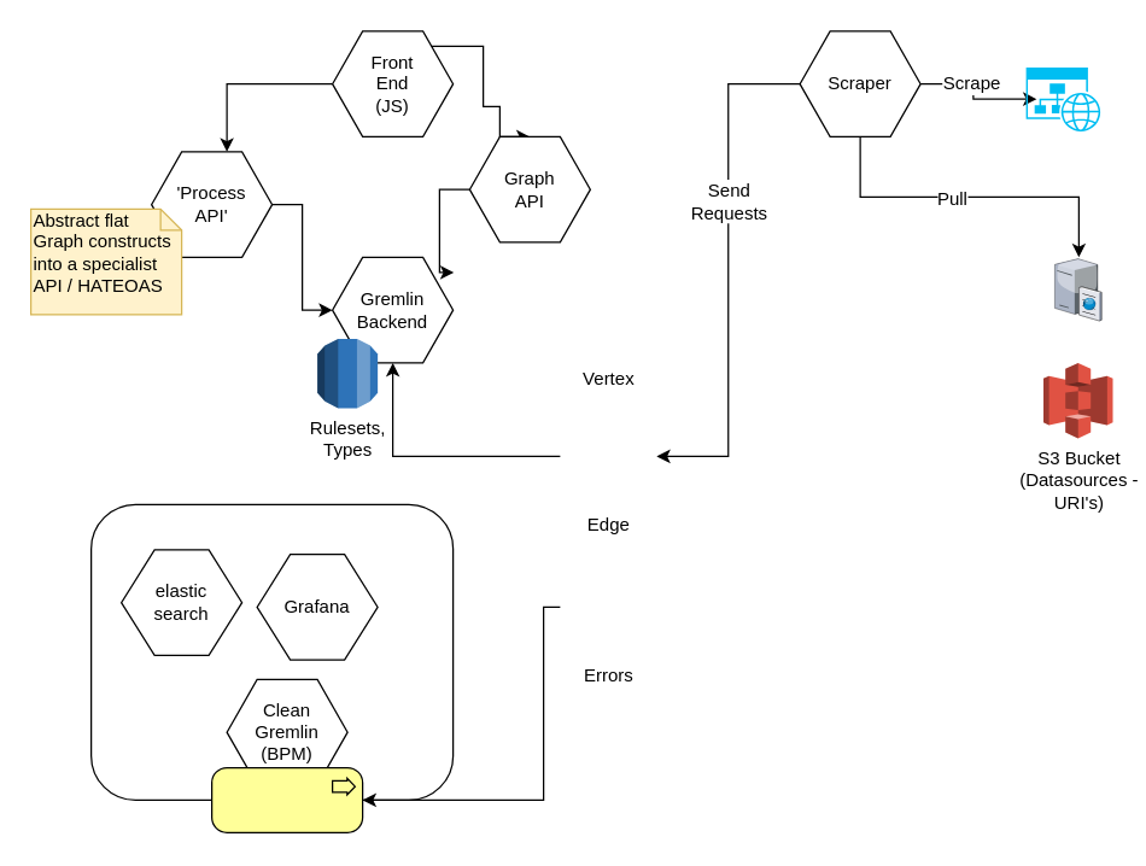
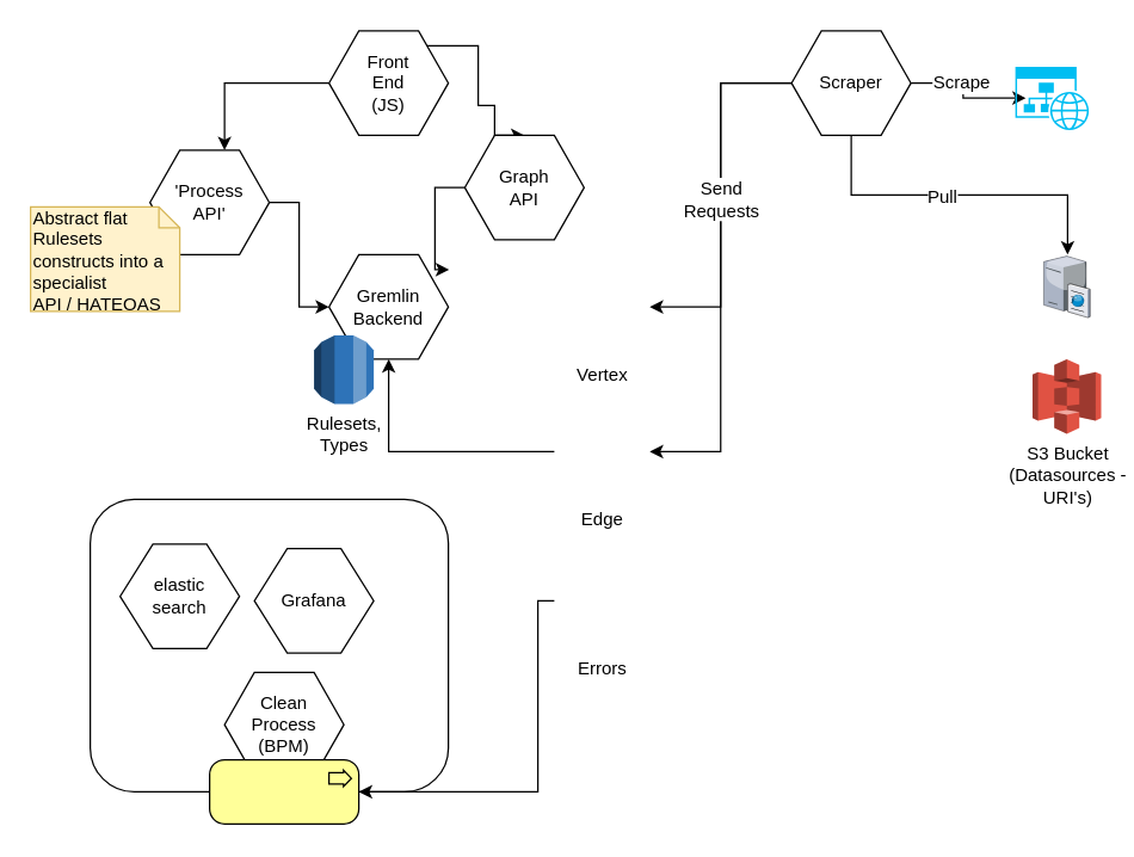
- <mxCell id="25" value="Abstract flat Graph constructs into a specialist&amp;nbsp;&lt;br&gt;API / HATEOAS" style="shape=note;whiteSpace=wrap;html=1;size=14;verticalAlign=top;align=left;spacingTop=-6;fillColor=#fff2cc;strokeColor=#d6b656;" vertex="1" parent="1"><mxGeometry x="20" y="138" width="100" height="70" as="geometry" /></mxCell>
+ <mxCell id="25" value="Abstract flat Rulesets constructs into a specialist&amp;nbsp;&lt;br&gt;API / HATEOAS" style="shape=note;whiteSpace=wrap;html=1;size=14;verticalAlign=top;align=left;spacingTop=-6;fillColor=#fff2cc;strokeColor=#d6b656;" vertex="1" parent="1"><mxGeometry x="20" y="138" width="100" height="70" as="geometry" /></mxCell>
+ <mxCell id="5" style="edgeStyle=orthogonalEdgeStyle;rounded=0;orthogonalLoop=1;jettySize=auto;html=1;entryX=1;entryY=0.5;entryDx=0;entryDy=0;" edge="1" parent="1" source="10" target="15"><mxGeometry relative="1" as="geometry" /></mxCell>
- <mxCell id="28" value="Clean&lt;br&gt;Gremlin&lt;br&gt;(BPM)" style="shape=hexagon;perimeter=hexagonPerimeter2;whiteSpace=wrap;html=1;" vertex="1" parent="1"><mxGeometry x="150" y="450" width="80" height="70" as="geometry" /></mxCell>
+ <mxCell id="28" value="Clean&lt;br&gt;Process&lt;br&gt;(BPM)" style="shape=hexagon;perimeter=hexagonPerimeter2;whiteSpace=wrap;html=1;" vertex="1" parent="1"><mxGeometry x="150" y="450" width="80" height="70" as="geometry" /></mxCell>
